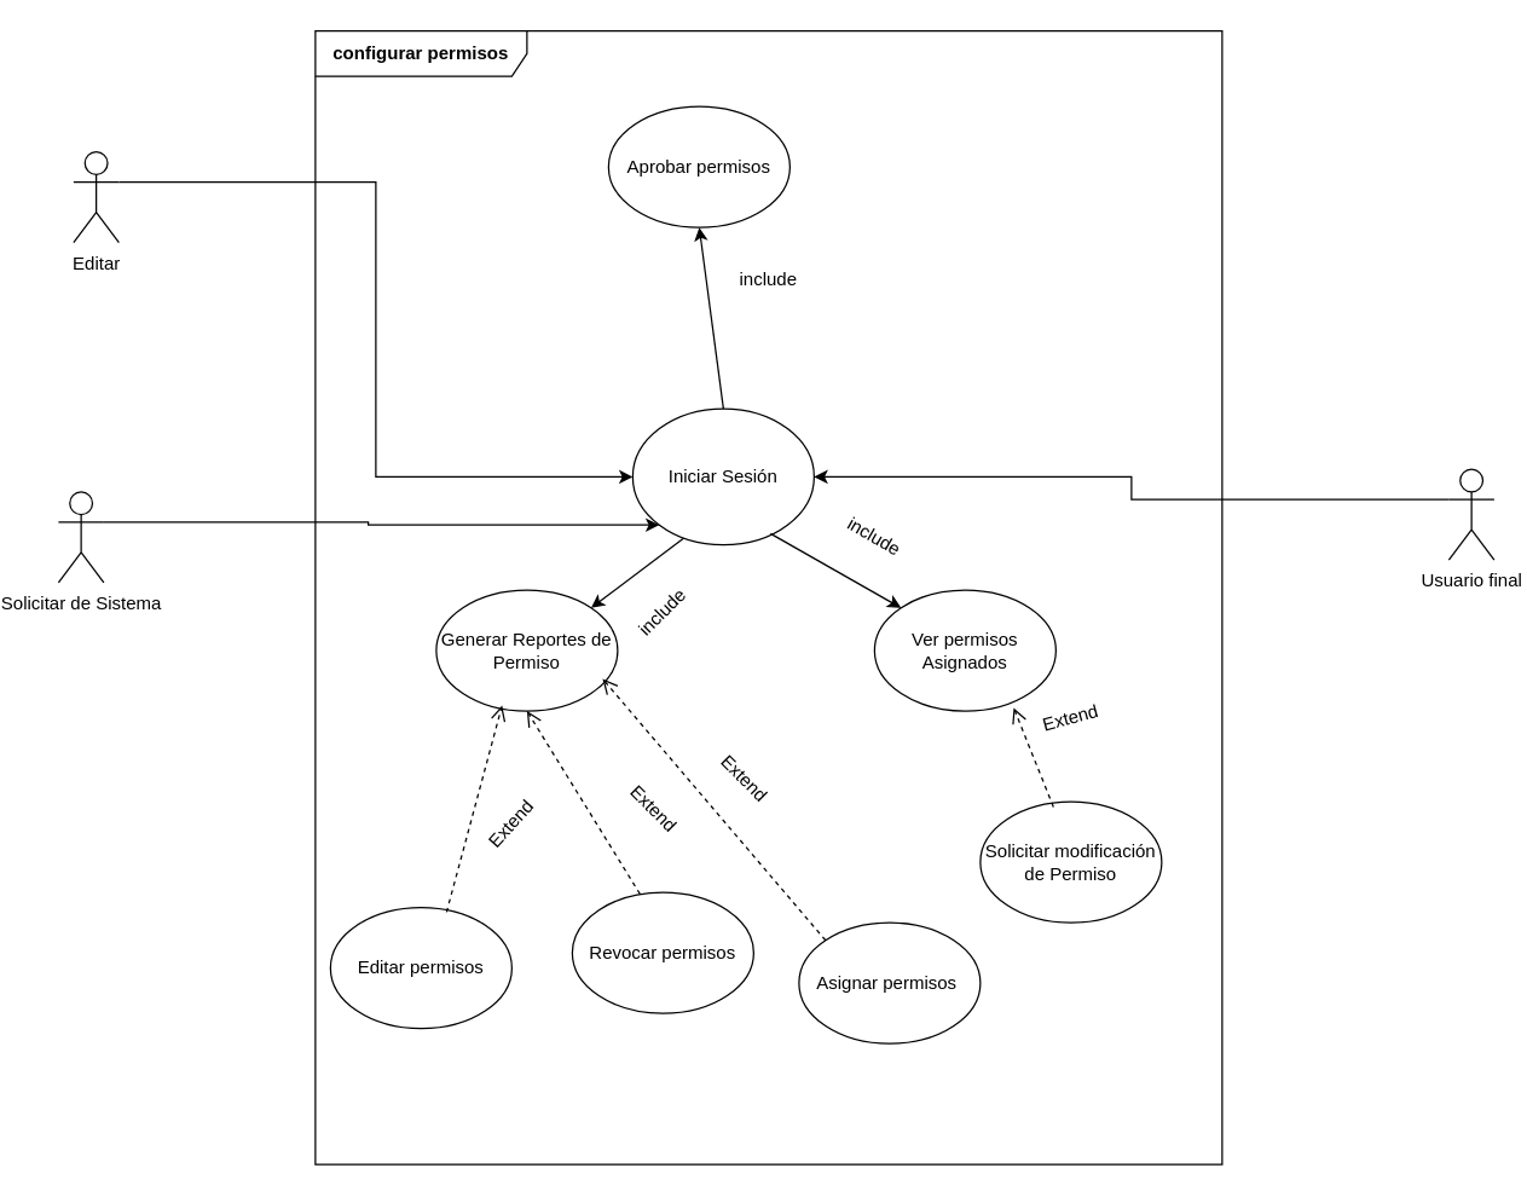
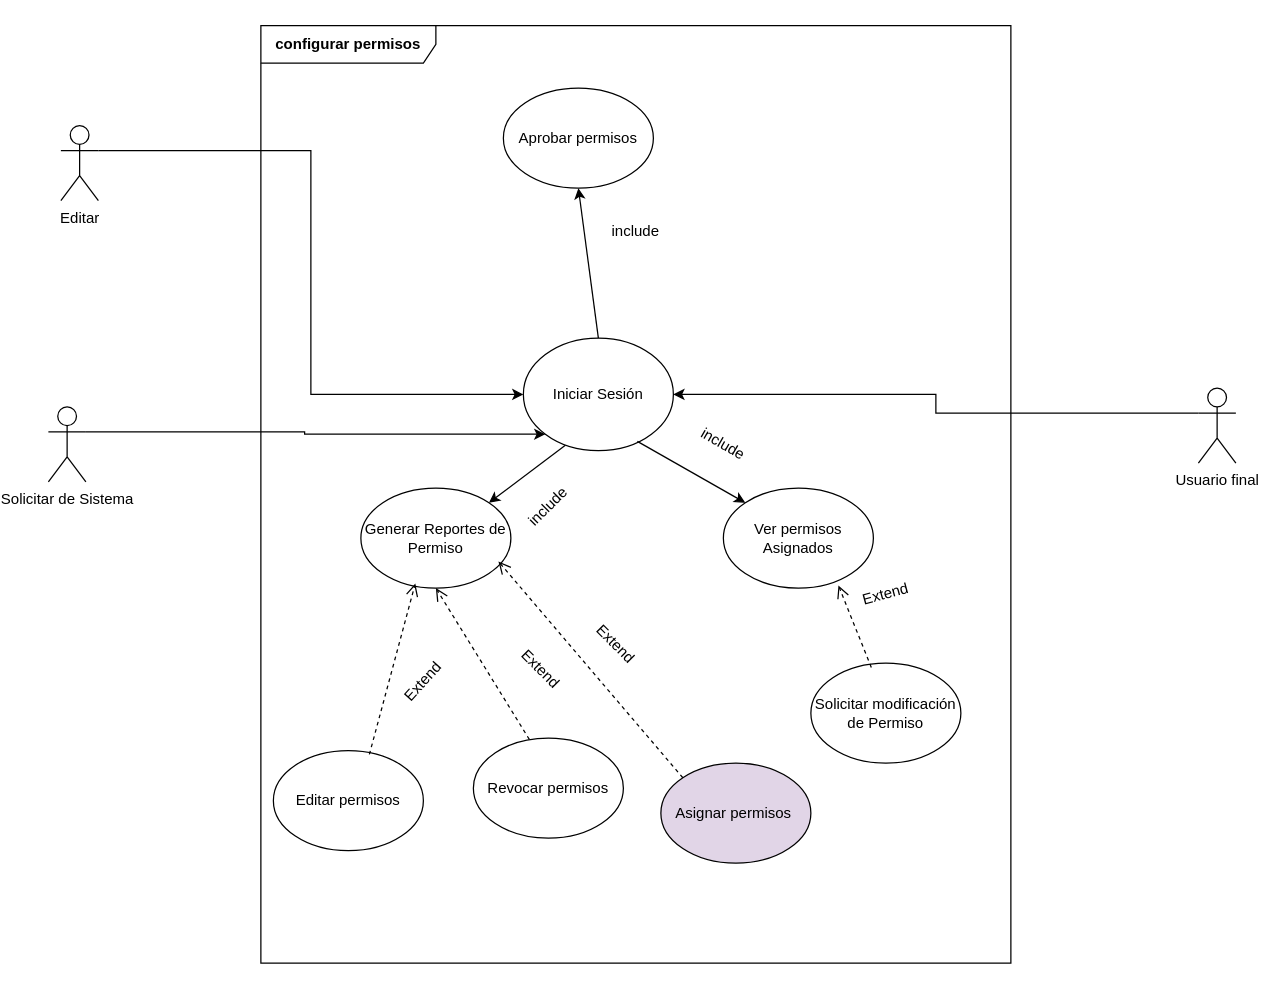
- <mxCell id="21" value="Asignar permisos&amp;nbsp;" style="ellipse;whiteSpace=wrap;html=1;" vertex="1" parent="1"><mxGeometry x="510" y="610" width="120" height="80" as="geometry" /></mxCell>
+ <mxCell id="21" value="Asignar permisos&amp;nbsp;" style="ellipse;whiteSpace=wrap;html=1;fillColor=#e1d5e7;" vertex="1" parent="1"><mxGeometry x="510" y="610" width="120" height="80" as="geometry" /></mxCell>
